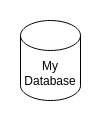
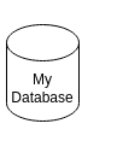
- <mxCell id="2" value="My Database" style="shape=cylinder3;whiteSpace=wrap;html=1;boundedLbl=1;backgroundOutline=1;size=15;movable=1;resizable=1;rotatable=1;deletable=1;editable=1;connectable=1;" vertex="1" parent="1"><mxGeometry width="60" height="80" as="geometry" x="20" y="20" /></mxCell>
+ <mxCell id="2" value="My Database" style="shape=cylinder3;whiteSpace=wrap;html=1;boundedLbl=1;backgroundOutline=1;size=15;movable=1;resizable=1;rotatable=1;deletable=1;editable=1;connectable=1;" vertex="1" parent="1"><mxGeometry x="5" y="20" width="60" height="80" as="geometry" /></mxCell>
